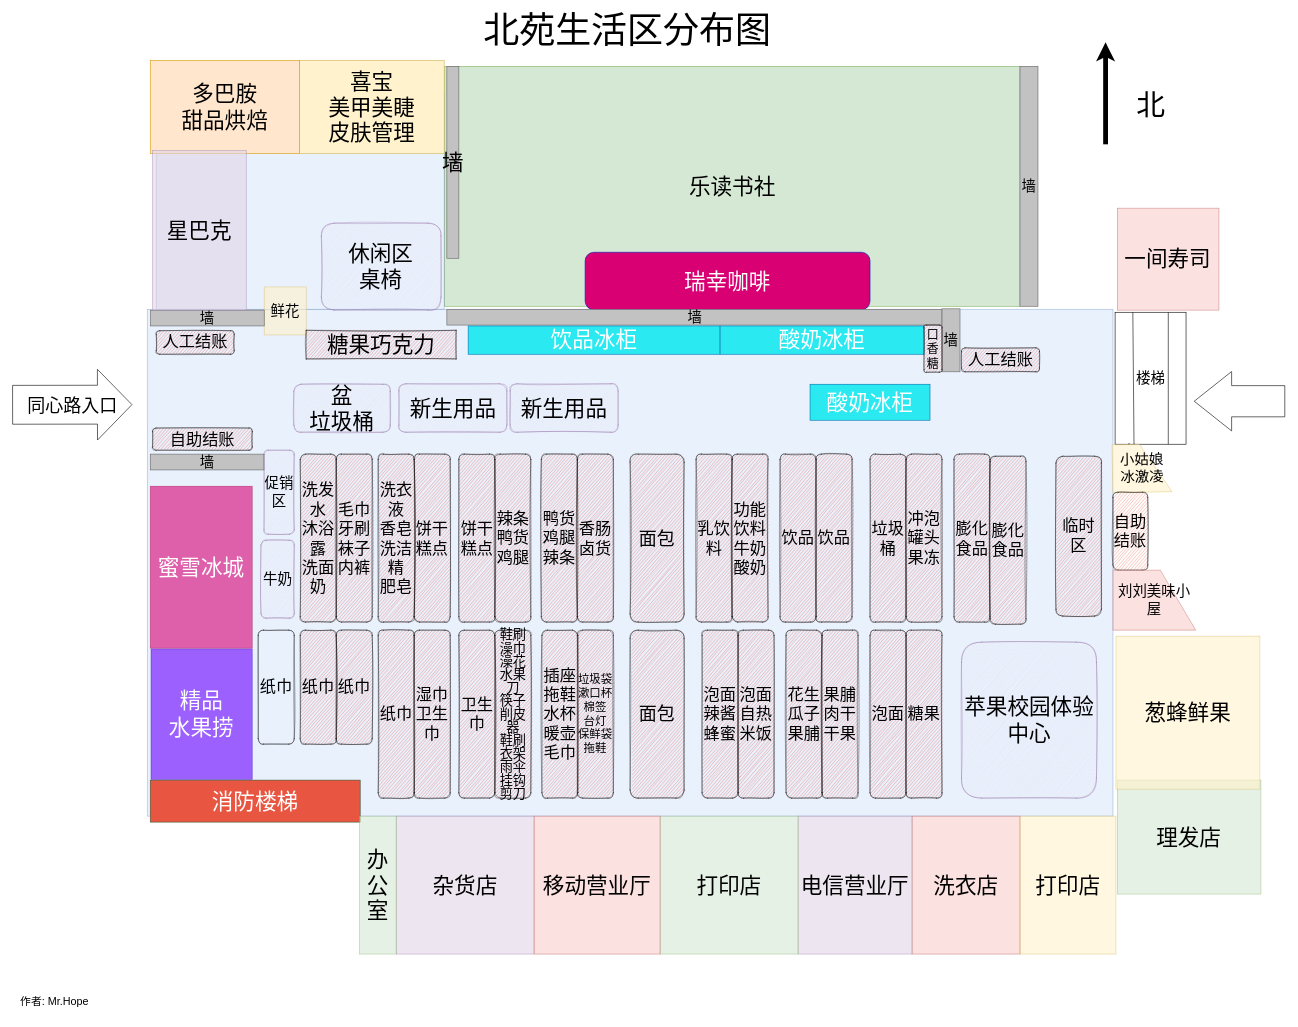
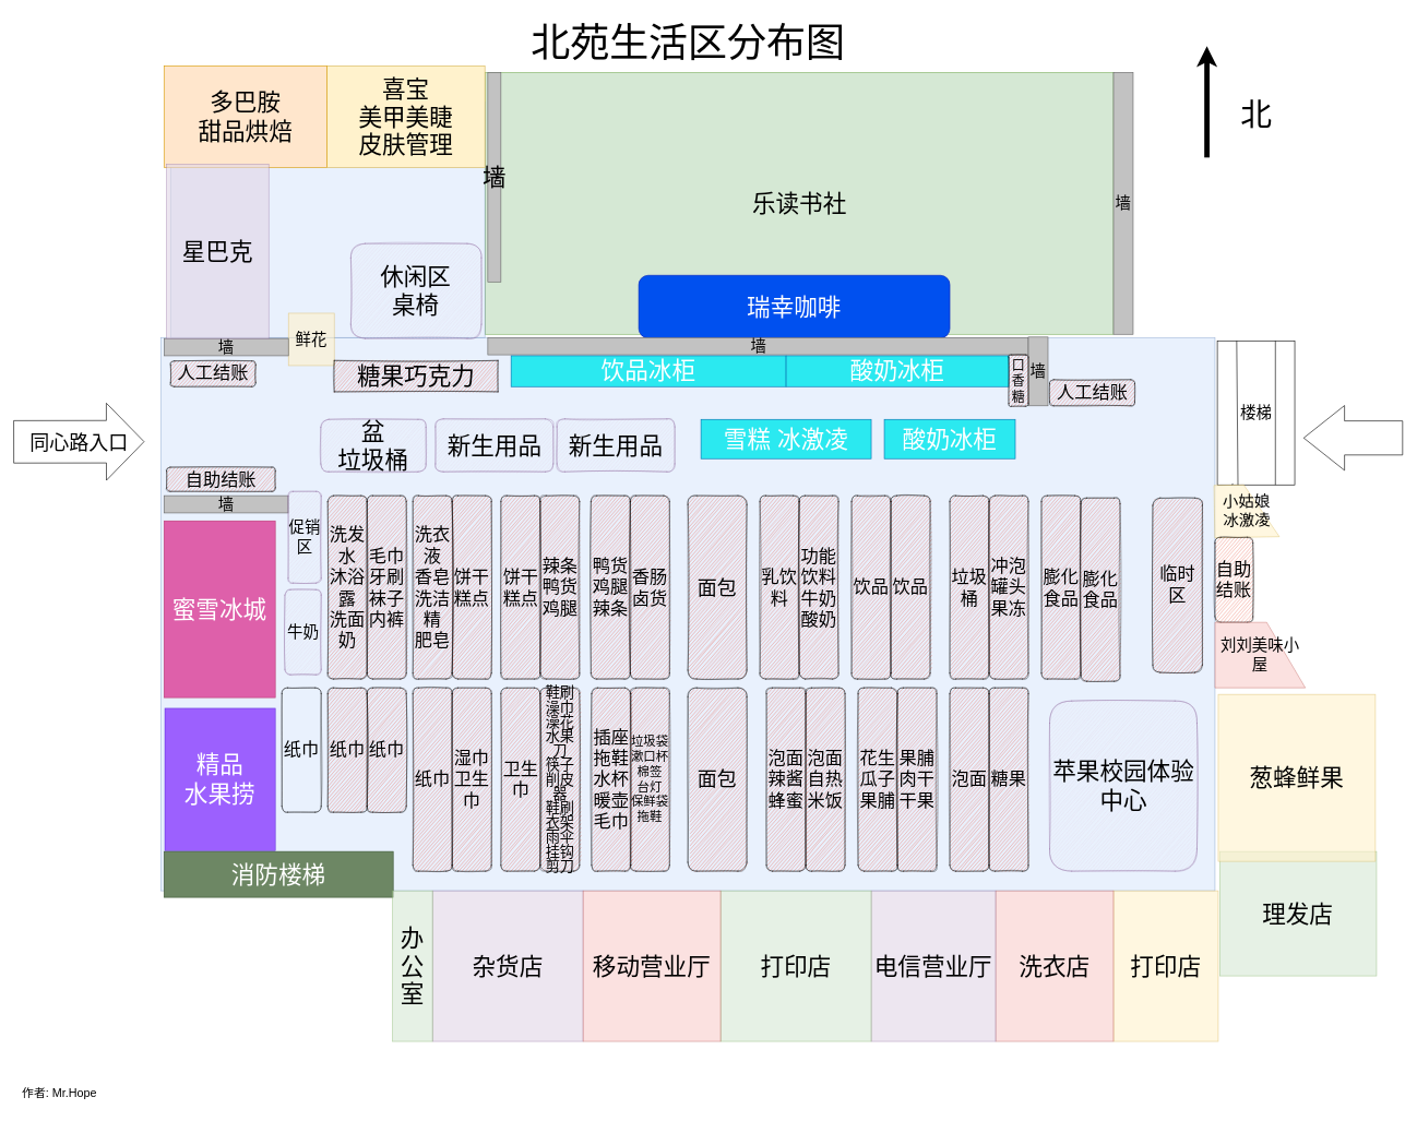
- <mxCell id="65" value="&lt;font style=&quot;font-size: 60px;&quot;&gt;北苑生活区分布图&lt;/font&gt;" style="text;html=1;resizable=0;autosize=1;align=center;verticalAlign=middle;points=[];fillColor=none;strokeColor=none;rounded=0;fontSize=36;" parent="1" vertex="1"><mxGeometry x="795" y="5" width="500" height="90" as="geometry" /></mxCell>
+ <mxCell id="65" value="&lt;font style=&quot;font-size: 60px;&quot;&gt;北苑生活区分布图&lt;/font&gt;" style="text;html=1;resizable=0;autosize=1;align=center;verticalAlign=middle;points=[];fillColor=none;strokeColor=none;rounded=0;fontSize=36;" parent="1" vertex="1"><mxGeometry x="800" y="20" width="500" height="90" as="geometry" /></mxCell>
- <mxCell id="12" value="&lt;font style=&quot;font-size: 36px;&quot;&gt;一间寿司&lt;/font&gt;" style="rounded=0;whiteSpace=wrap;html=1;shadow=0;glass=0;sketch=0;fillStyle=auto;fillColor=#f8cecc;opacity=60;strokeColor=#b85450;fontSize=36;" parent="1" vertex="1"><mxGeometry x="1862.26" y="346.45" width="169.47" height="170" as="geometry" /></mxCell>
- <mxCell id="7" value="瑞幸咖啡" style="rounded=1;whiteSpace=wrap;html=1;fillColor=#d80073;strokeColor=#001DBC;fontColor=#ffffff;fontSize=36;" parent="1" vertex="1"><mxGeometry x="975" y="420" width="475" height="95.68" as="geometry" /></mxCell>
+ <mxCell id="7" value="瑞幸咖啡" style="rounded=1;whiteSpace=wrap;html=1;fillColor=#0050ef;strokeColor=#001DBC;fontColor=#ffffff;fontSize=36;" parent="1" vertex="1"><mxGeometry x="975" y="420" width="475" height="95.68" as="geometry" /></mxCell>
+ <mxCell id="63" value="雪糕 冰激凌" style="rounded=0;whiteSpace=wrap;html=1;shadow=0;glass=0;sketch=0;fillStyle=auto;fontSize=36;fontColor=#ffffff;fillColor=#2BE9F0;strokeColor=#006EAF;" parent="1" vertex="1"><mxGeometry x="1070" y="640" width="260" height="60" as="geometry" /></mxCell>
- <mxCell id="21" value="蜜雪冰城" style="rounded=0;whiteSpace=wrap;html=1;shadow=0;glass=0;sketch=0;fillStyle=auto;fontSize=36;fillColor=#d80073;opacity=60;fontColor=#ffffff;strokeColor=#A50040;" parent="1" vertex="1"><mxGeometry x="250" y="810" width="170" height="270" as="geometry" /></mxCell>
+ <mxCell id="21" value="蜜雪冰城" style="rounded=0;whiteSpace=wrap;html=1;shadow=0;glass=0;sketch=0;fillStyle=auto;fontSize=36;fillColor=#d80073;opacity=60;fontColor=#ffffff;strokeColor=#A50040;" parent="1" vertex="1"><mxGeometry x="250" y="795" width="170" height="270" as="geometry" /></mxCell>
- <mxCell id="27" value="消防楼梯" style="rounded=0;whiteSpace=wrap;html=1;shadow=0;glass=0;sketch=0;fillStyle=auto;fontSize=36;fontColor=#ffffff;fillColor=#e85642;strokeColor=#3A5431;" parent="1" vertex="1"><mxGeometry x="250" y="1300" width="350" height="70" as="geometry" /></mxCell>
+ <mxCell id="27" value="消防楼梯" style="rounded=0;whiteSpace=wrap;html=1;shadow=0;glass=0;sketch=0;fillStyle=auto;fontSize=36;fontColor=#ffffff;fillColor=#6d8764;strokeColor=#3A5431;" parent="1" vertex="1"><mxGeometry x="250" y="1300" width="350" height="70" as="geometry" /></mxCell>
